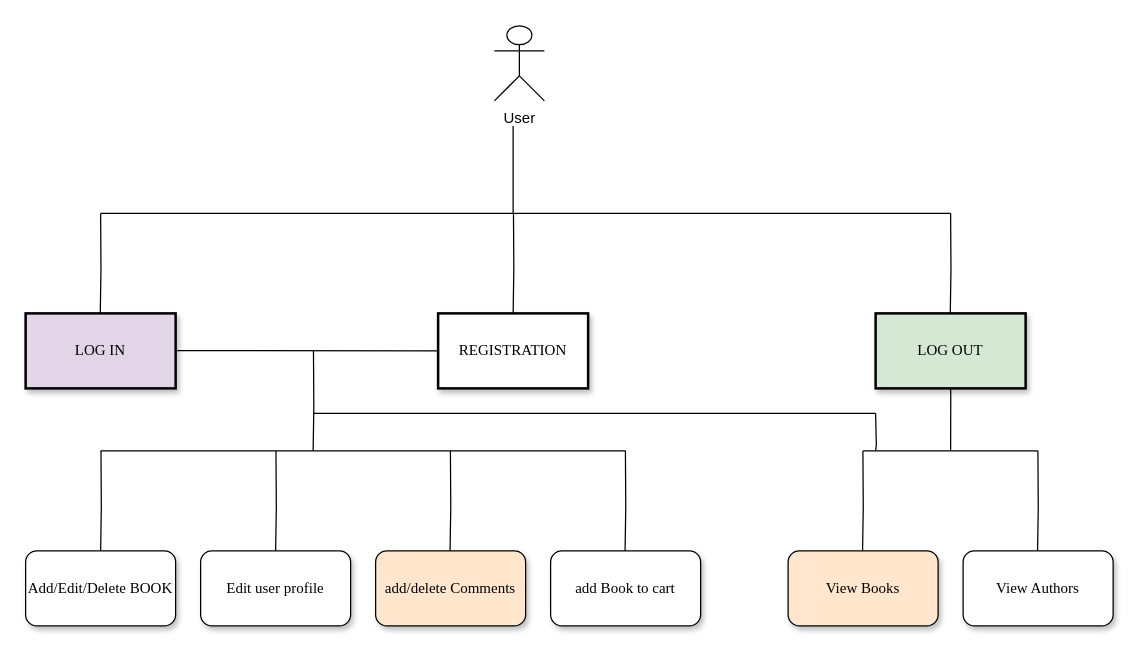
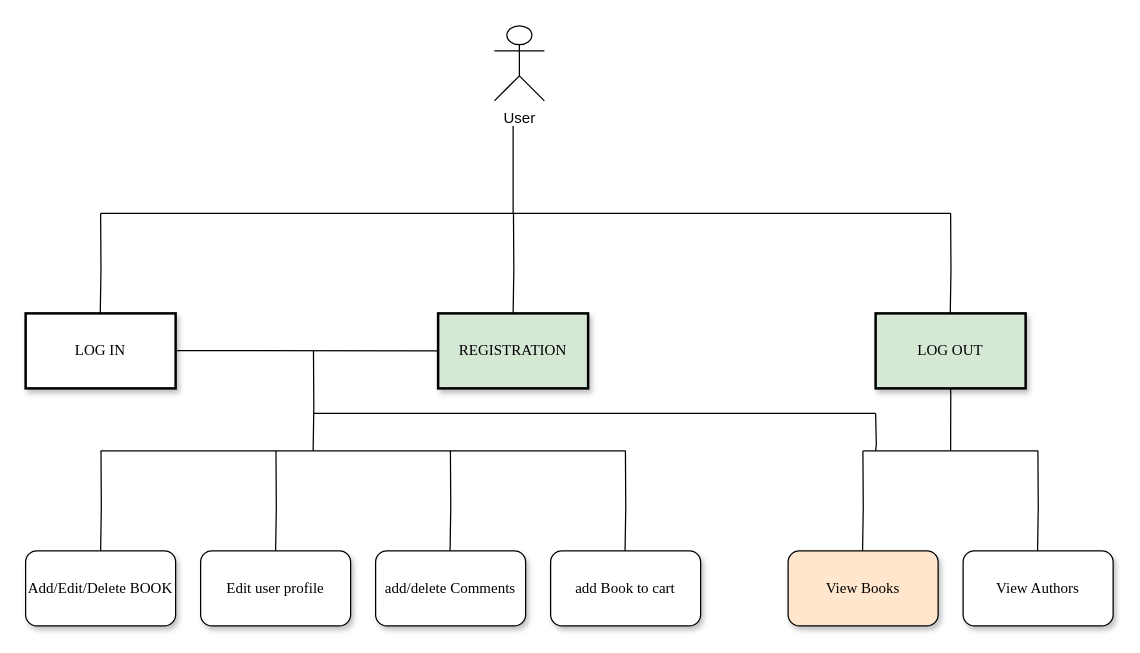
- <mxCell id="12" value="LOG IN" style="whiteSpace=wrap;html=1;rounded=0;shadow=1;labelBackgroundColor=none;strokeWidth=2;fontFamily=Verdana;fontSize=12;align=center;fillColor=#e1d5e7;" parent="1" vertex="1"><mxGeometry x="20" y="250" width="120" height="60" as="geometry" /></mxCell>
+ <mxCell id="12" value="LOG IN" style="whiteSpace=wrap;html=1;rounded=0;shadow=1;labelBackgroundColor=none;strokeWidth=2;fontFamily=Verdana;fontSize=12;align=center;" parent="1" vertex="1"><mxGeometry x="20" y="250" width="120" height="60" as="geometry" /></mxCell>
- <mxCell id="7" value="REGISTRATION" style="whiteSpace=wrap;html=1;rounded=0;shadow=1;labelBackgroundColor=none;strokeWidth=2;fontFamily=Verdana;fontSize=12;align=center;" parent="1" vertex="1"><mxGeometry x="350" y="250" width="120" height="60" as="geometry" /></mxCell>
+ <mxCell id="7" value="REGISTRATION" style="whiteSpace=wrap;html=1;rounded=0;shadow=1;labelBackgroundColor=none;strokeWidth=2;fontFamily=Verdana;fontSize=12;align=center;fillColor=#d5e8d4;" parent="1" vertex="1"><mxGeometry x="350" y="250" width="120" height="60" as="geometry" /></mxCell>
- <mxCell id="10" value="add/delete Comments" style="whiteSpace=wrap;html=1;rounded=1;shadow=1;labelBackgroundColor=none;strokeWidth=1;fontFamily=Verdana;fontSize=12;align=center;fillColor=#ffe6cc;" parent="1" vertex="1"><mxGeometry x="300" y="440" width="120" height="60" as="geometry" /></mxCell>
+ <mxCell id="10" value="add/delete Comments" style="whiteSpace=wrap;html=1;rounded=1;shadow=1;labelBackgroundColor=none;strokeWidth=1;fontFamily=Verdana;fontSize=12;align=center;" parent="1" vertex="1"><mxGeometry x="300" y="440" width="120" height="60" as="geometry" /></mxCell>
